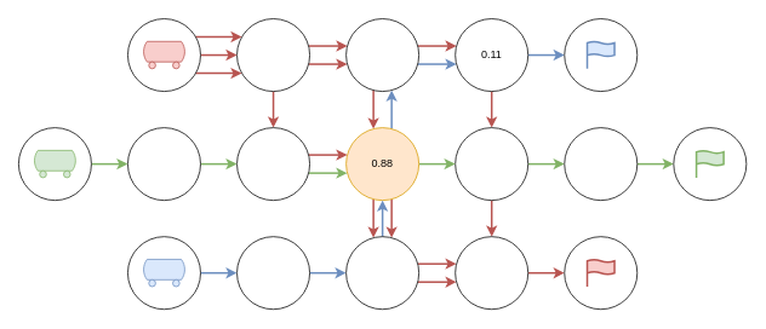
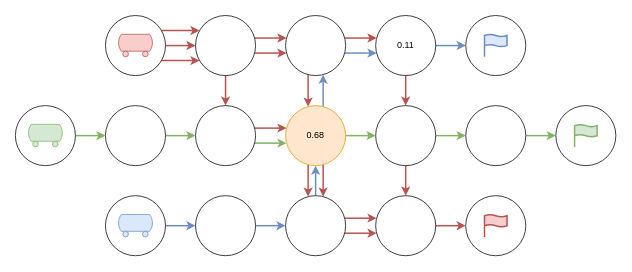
- <mxCell id="20" value="0.88" style="ellipse;whiteSpace=wrap;html=1;aspect=fixed;fillColor=#ffe6cc;strokeColor=#d79b00;" parent="1" vertex="1"><mxGeometry x="380" y="140" width="80" height="80" as="geometry" /></mxCell>
+ <mxCell id="20" value="0.68" style="ellipse;whiteSpace=wrap;html=1;aspect=fixed;fillColor=#ffe6cc;strokeColor=#d79b00;" parent="1" vertex="1"><mxGeometry x="380" y="140" width="80" height="80" as="geometry" /></mxCell>
